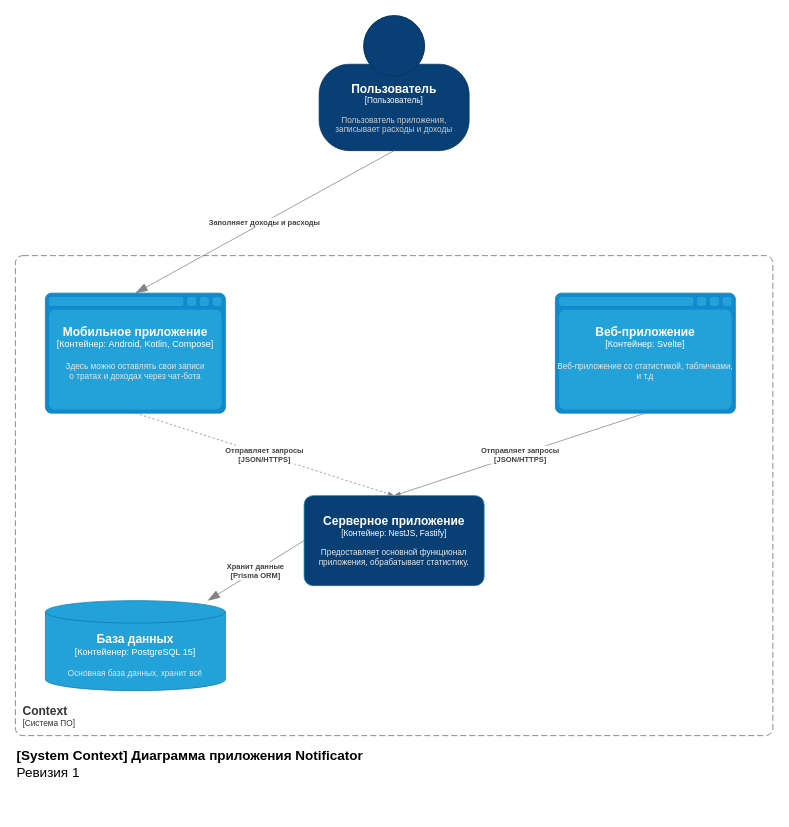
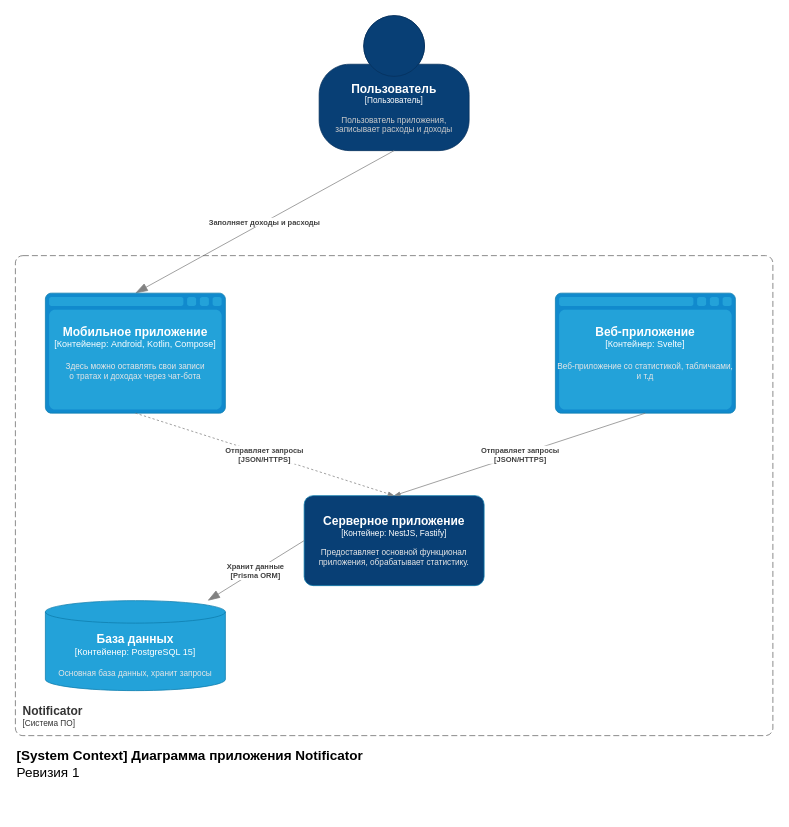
- <mxCell id="4" value="&lt;font style=&quot;font-size: 16px&quot;&gt;&lt;b&gt;Мобильное приложение&lt;/b&gt;&lt;/font&gt;&lt;div&gt;[Контейнер:&amp;nbsp;Android, Kotlin, Compose]&lt;/div&gt;&lt;br&gt;&lt;div&gt;&lt;font style=&quot;font-size: 11px&quot;&gt;&lt;font color=&quot;#E6E6E6&quot;&gt;Здесь можно оставлять свои записи&#10;о тратах и доходах через чат-бота&lt;/font&gt;&lt;/div&gt;" style="shape=mxgraph.c4.webBrowserContainer2;whiteSpace=wrap;html=1;boundedLbl=1;rounded=0;labelBackgroundColor=none;strokeColor=#118ACD;fillColor=#23A2D9;strokeColor=#118ACD;strokeColor2=#0E7DAD;fontSize=12;fontColor=#ffffff;align=center;metaEdit=1;points=[[0.5,0,0],[1,0.25,0],[1,0.5,0],[1,0.75,0],[0.5,1,0],[0,0.75,0],[0,0.5,0],[0,0.25,0]];resizable=0;movable=0;rotatable=0;deletable=0;editable=0;locked=1;connectable=0;" parent="1" vertex="1"><mxGeometry x="60" y="390" width="240" height="160" as="geometry" /></mxCell>
+ <mxCell id="4" value="&lt;font style=&quot;font-size: 16px&quot;&gt;&lt;b&gt;Мобильное приложение&lt;/b&gt;&lt;/font&gt;&lt;div&gt;[Контейенер:&amp;nbsp;Android, Kotlin, Compose]&lt;/div&gt;&lt;br&gt;&lt;div&gt;&lt;font style=&quot;font-size: 11px&quot;&gt;&lt;font color=&quot;#E6E6E6&quot;&gt;Здесь можно оставлять свои записи&#10;о тратах и доходах через чат-бота&lt;/font&gt;&lt;/div&gt;" style="shape=mxgraph.c4.webBrowserContainer2;whiteSpace=wrap;html=1;boundedLbl=1;rounded=0;labelBackgroundColor=none;strokeColor=#118ACD;fillColor=#23A2D9;strokeColor=#118ACD;strokeColor2=#0E7DAD;fontSize=12;fontColor=#ffffff;align=center;metaEdit=1;points=[[0.5,0,0],[1,0.25,0],[1,0.5,0],[1,0.75,0],[0.5,1,0],[0,0.75,0],[0,0.5,0],[0,0.25,0]];resizable=0;movable=0;rotatable=0;deletable=0;editable=0;locked=1;connectable=0;" parent="1" vertex="1"><mxGeometry x="60" y="390" width="240" height="160" as="geometry" /></mxCell>
- <mxCell id="7" value="&lt;font style=&quot;font-size: 16px&quot;&gt;&lt;b&gt;База данных&lt;/b&gt;&lt;/font&gt;&lt;div&gt;[Контейенер:&amp;nbsp;PostgreSQL 15]&lt;/div&gt;&lt;br&gt;&lt;div&gt;&lt;font style=&quot;font-size: 11px&quot;&gt;&lt;font color=&quot;#E6E6E6&quot;&gt;Основная база данных, хранит всё&lt;/font&gt;&lt;/div&gt;" style="shape=cylinder3;size=15;whiteSpace=wrap;html=1;boundedLbl=1;rounded=0;labelBackgroundColor=none;fillColor=#23A2D9;fontSize=12;fontColor=#ffffff;align=center;strokeColor=#0E7DAD;metaEdit=1;points=[[0.5,0,0],[1,0.25,0],[1,0.5,0],[1,0.75,0],[0.5,1,0],[0,0.75,0],[0,0.5,0],[0,0.25,0]];resizable=0;movable=0;rotatable=0;deletable=0;editable=0;locked=1;connectable=0;" parent="1" vertex="1"><mxGeometry x="60" y="800" width="240" height="120" as="geometry" /></mxCell>
+ <mxCell id="7" value="&lt;font style=&quot;font-size: 16px&quot;&gt;&lt;b&gt;База данных&lt;/b&gt;&lt;/font&gt;&lt;div&gt;[Контейенер:&amp;nbsp;PostgreSQL 15]&lt;/div&gt;&lt;br&gt;&lt;div&gt;&lt;font style=&quot;font-size: 11px&quot;&gt;&lt;font color=&quot;#E6E6E6&quot;&gt;Основная база данных, хранит запросы&lt;/font&gt;&lt;/div&gt;" style="shape=cylinder3;size=15;whiteSpace=wrap;html=1;boundedLbl=1;rounded=0;labelBackgroundColor=none;fillColor=#23A2D9;fontSize=12;fontColor=#ffffff;align=center;strokeColor=#0E7DAD;metaEdit=1;points=[[0.5,0,0],[1,0.25,0],[1,0.5,0],[1,0.75,0],[0.5,1,0],[0,0.75,0],[0,0.5,0],[0,0.25,0]];resizable=0;movable=0;rotatable=0;deletable=0;editable=0;locked=1;connectable=0;" parent="1" vertex="1"><mxGeometry x="60" y="800" width="240" height="120" as="geometry" /></mxCell>
- <mxCell id="8" value="&lt;font style=&quot;font-size: 16px&quot;&gt;&lt;b&gt;&lt;div style=&quot;text-align: left&quot;&gt;Context&lt;/div&gt;&lt;/b&gt;&lt;/font&gt;&lt;div style=&quot;text-align: left&quot;&gt;[Система ПО]&lt;/div&gt;" style="rounded=1;fontSize=11;whiteSpace=wrap;html=1;dashed=1;arcSize=20;fillColor=none;strokeColor=#666666;fontColor=#333333;labelBackgroundColor=none;align=left;verticalAlign=bottom;labelBorderColor=none;spacingTop=0;spacing=10;dashPattern=8 4;metaEdit=1;rotatable=0;perimeter=rectanglePerimeter;noLabel=0;labelPadding=0;allowArrows=0;connectable=0;expand=0;recursiveResize=0;editable=0;pointerEvents=0;absoluteArcSize=1;points=[[0.25,0,0],[0.5,0,0],[0.75,0,0],[1,0.25,0],[1,0.5,0],[1,0.75,0],[0.75,1,0],[0.5,1,0],[0.25,1,0],[0,0.75,0],[0,0.5,0],[0,0.25,0]];movable=0;resizable=0;deletable=0;locked=1;" parent="1" vertex="1"><mxGeometry x="20" y="340" width="1010" height="640" as="geometry" /></mxCell>
+ <mxCell id="8" value="&lt;font style=&quot;font-size: 16px&quot;&gt;&lt;b&gt;&lt;div style=&quot;text-align: left&quot;&gt;Notificator&lt;/div&gt;&lt;/b&gt;&lt;/font&gt;&lt;div style=&quot;text-align: left&quot;&gt;[Система ПО]&lt;/div&gt;" style="rounded=1;fontSize=11;whiteSpace=wrap;html=1;dashed=1;arcSize=20;fillColor=none;strokeColor=#666666;fontColor=#333333;labelBackgroundColor=none;align=left;verticalAlign=bottom;labelBorderColor=none;spacingTop=0;spacing=10;dashPattern=8 4;metaEdit=1;rotatable=0;perimeter=rectanglePerimeter;noLabel=0;labelPadding=0;allowArrows=0;connectable=0;expand=0;recursiveResize=0;editable=0;pointerEvents=0;absoluteArcSize=1;points=[[0.25,0,0],[0.5,0,0],[0.75,0,0],[1,0.25,0],[1,0.5,0],[1,0.75,0],[0.75,1,0],[0.5,1,0],[0.25,1,0],[0,0.75,0],[0,0.5,0],[0,0.25,0]];movable=0;resizable=0;deletable=0;locked=1;" parent="1" vertex="1"><mxGeometry x="20" y="340" width="1010" height="640" as="geometry" /></mxCell>
